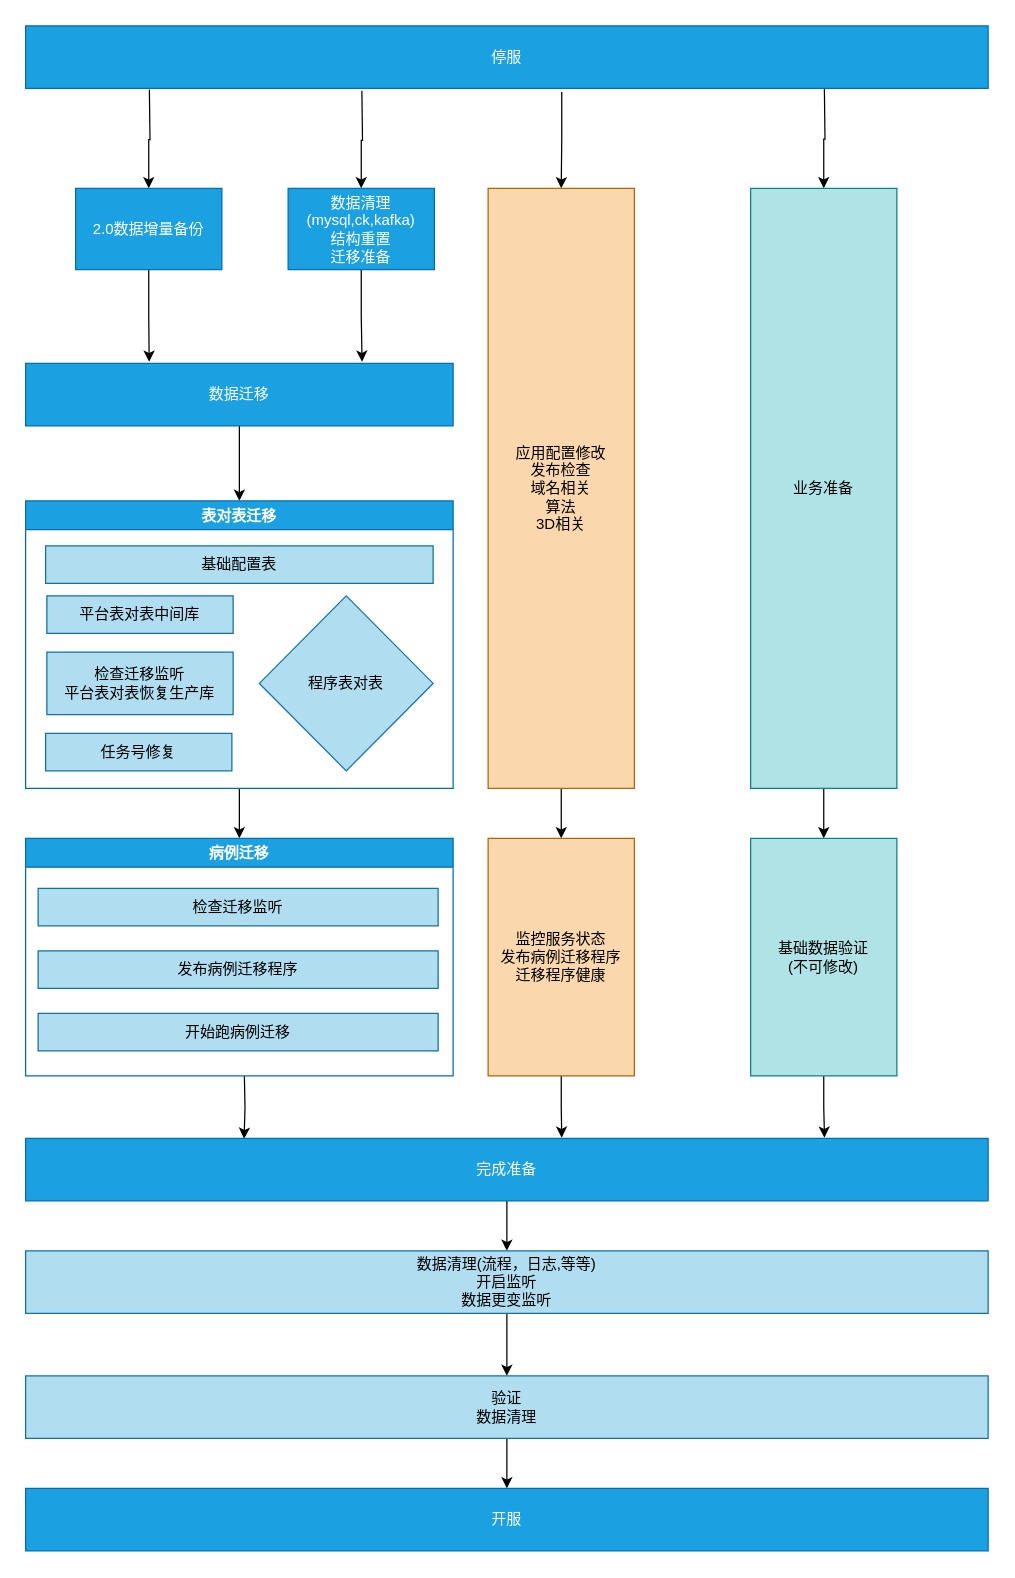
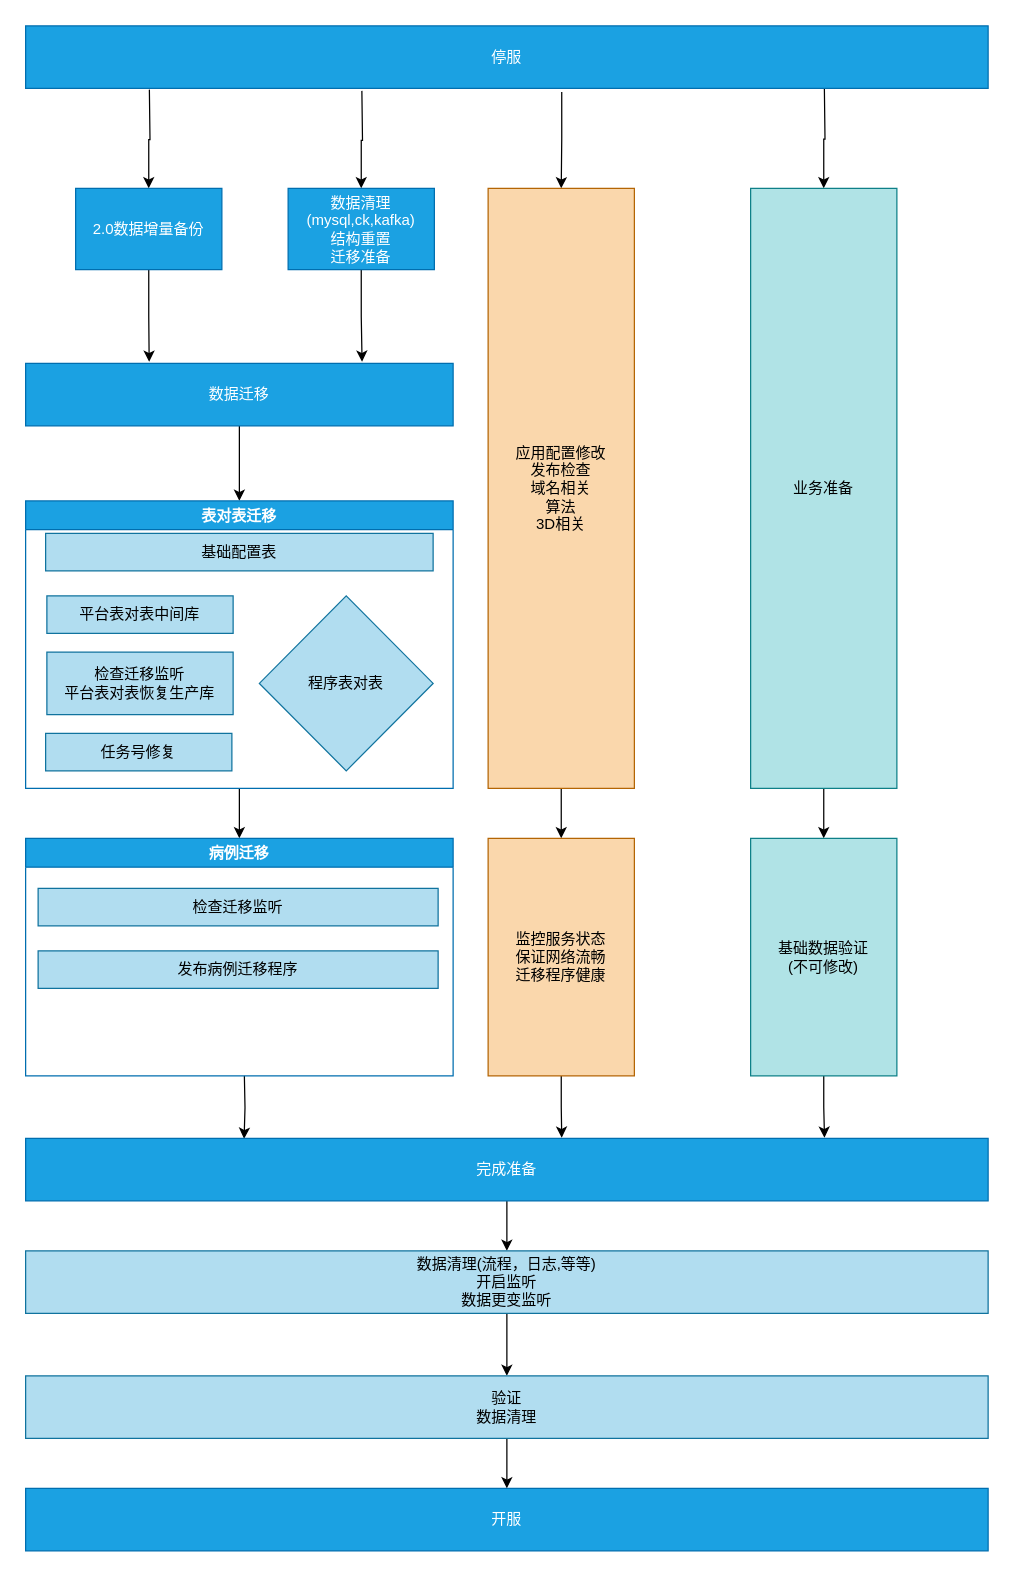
- <mxCell id="23" value="&lt;span&gt;基础配置表&lt;br&gt;&lt;/span&gt;" style="rounded=0;whiteSpace=wrap;html=1;fillColor=#b1ddf0;strokeColor=#10739e;" parent="22" vertex="1"><mxGeometry x="16" y="36" width="310" height="30" as="geometry" /></mxCell>
+ <mxCell id="23" value="&lt;span&gt;基础配置表&lt;br&gt;&lt;/span&gt;" style="rounded=0;whiteSpace=wrap;html=1;fillColor=#b1ddf0;strokeColor=#10739e;" parent="22" vertex="1"><mxGeometry x="16" y="26" width="310" height="30" as="geometry" /></mxCell>
- <mxCell id="12" value="监控服务状态&lt;br&gt;发布病例迁移程序&lt;br&gt;迁移程序健康" style="rounded=0;whiteSpace=wrap;html=1;fillColor=#fad7ac;strokeColor=#b46504;" parent="1" vertex="1"><mxGeometry x="390" y="670" width="117" height="190" as="geometry" /></mxCell>
+ <mxCell id="12" value="监控服务状态&lt;br&gt;保证网络流畅&lt;br&gt;迁移程序健康" style="rounded=0;whiteSpace=wrap;html=1;fillColor=#fad7ac;strokeColor=#b46504;" parent="1" vertex="1"><mxGeometry x="390" y="670" width="117" height="190" as="geometry" /></mxCell>
- <mxCell id="32" value="开始跑病例迁移&lt;span&gt;&lt;br&gt;&lt;/span&gt;" style="rounded=0;whiteSpace=wrap;html=1;fillColor=#b1ddf0;strokeColor=#10739e;" parent="29" vertex="1"><mxGeometry x="10" y="140" width="320" height="30" as="geometry" /></mxCell>
